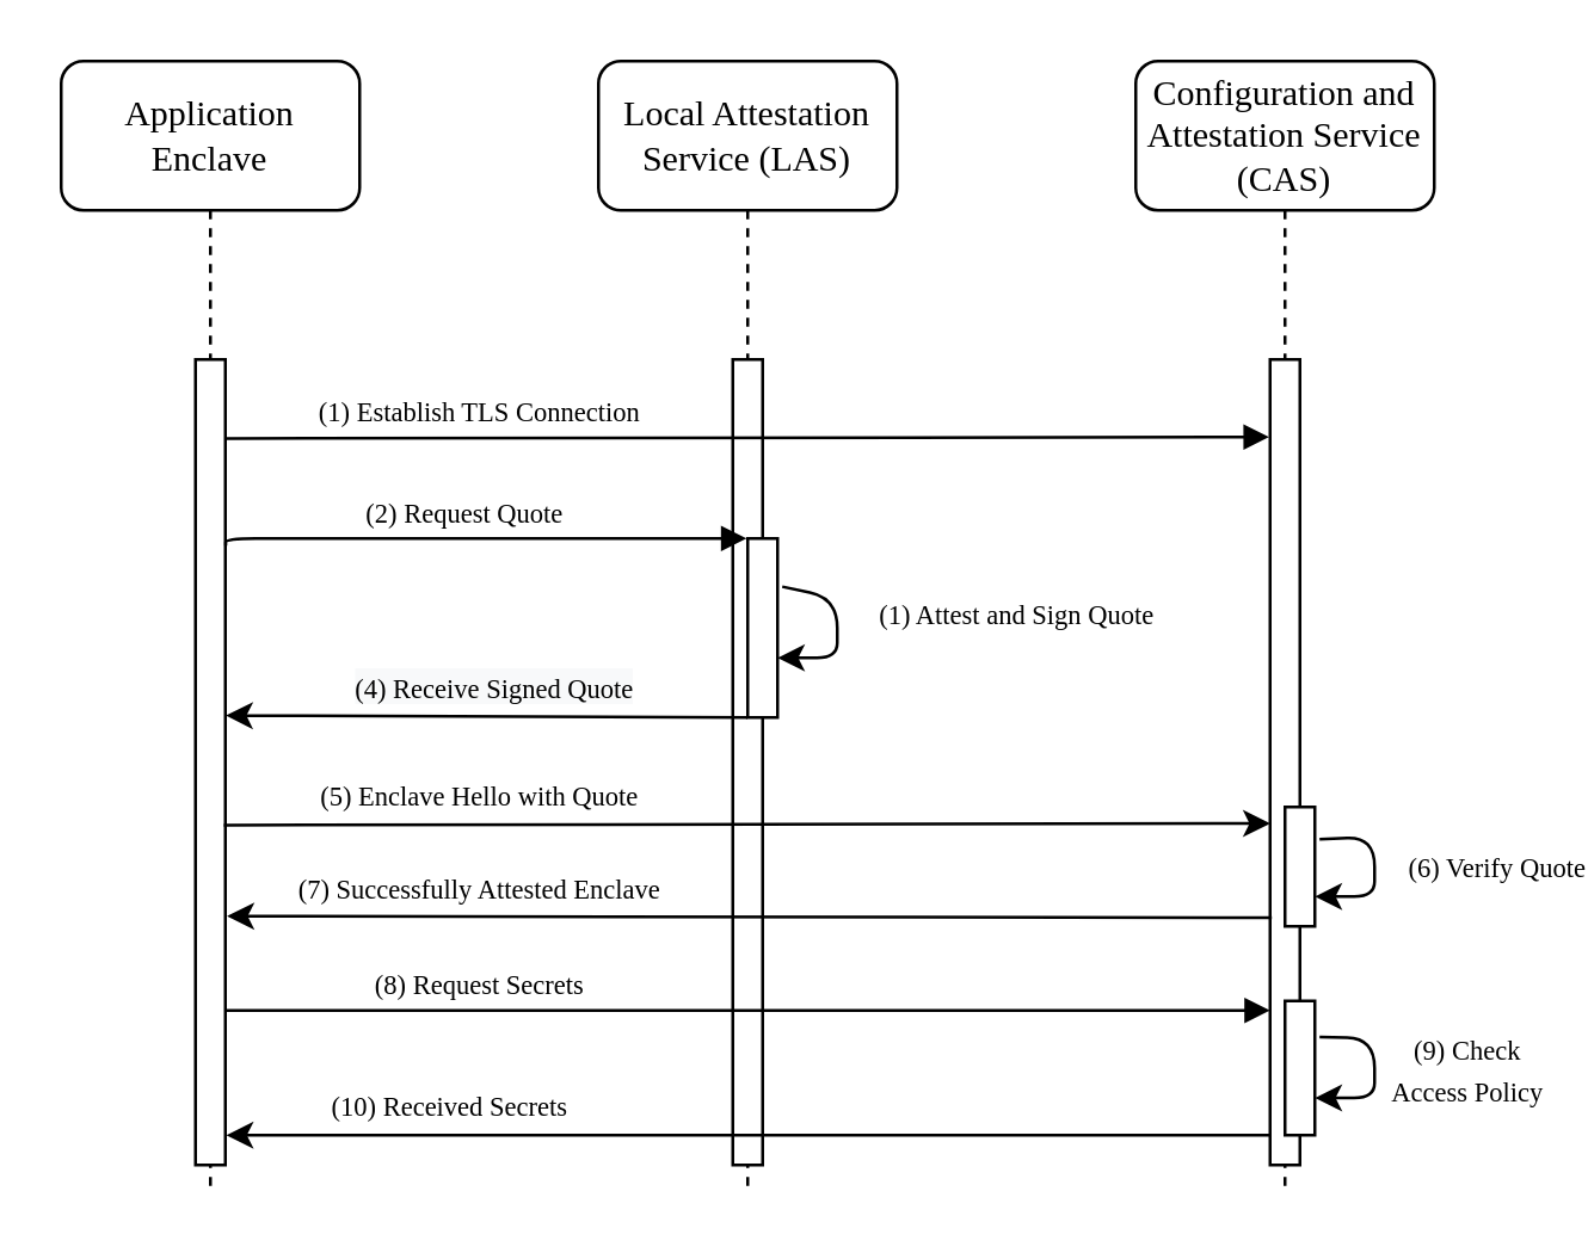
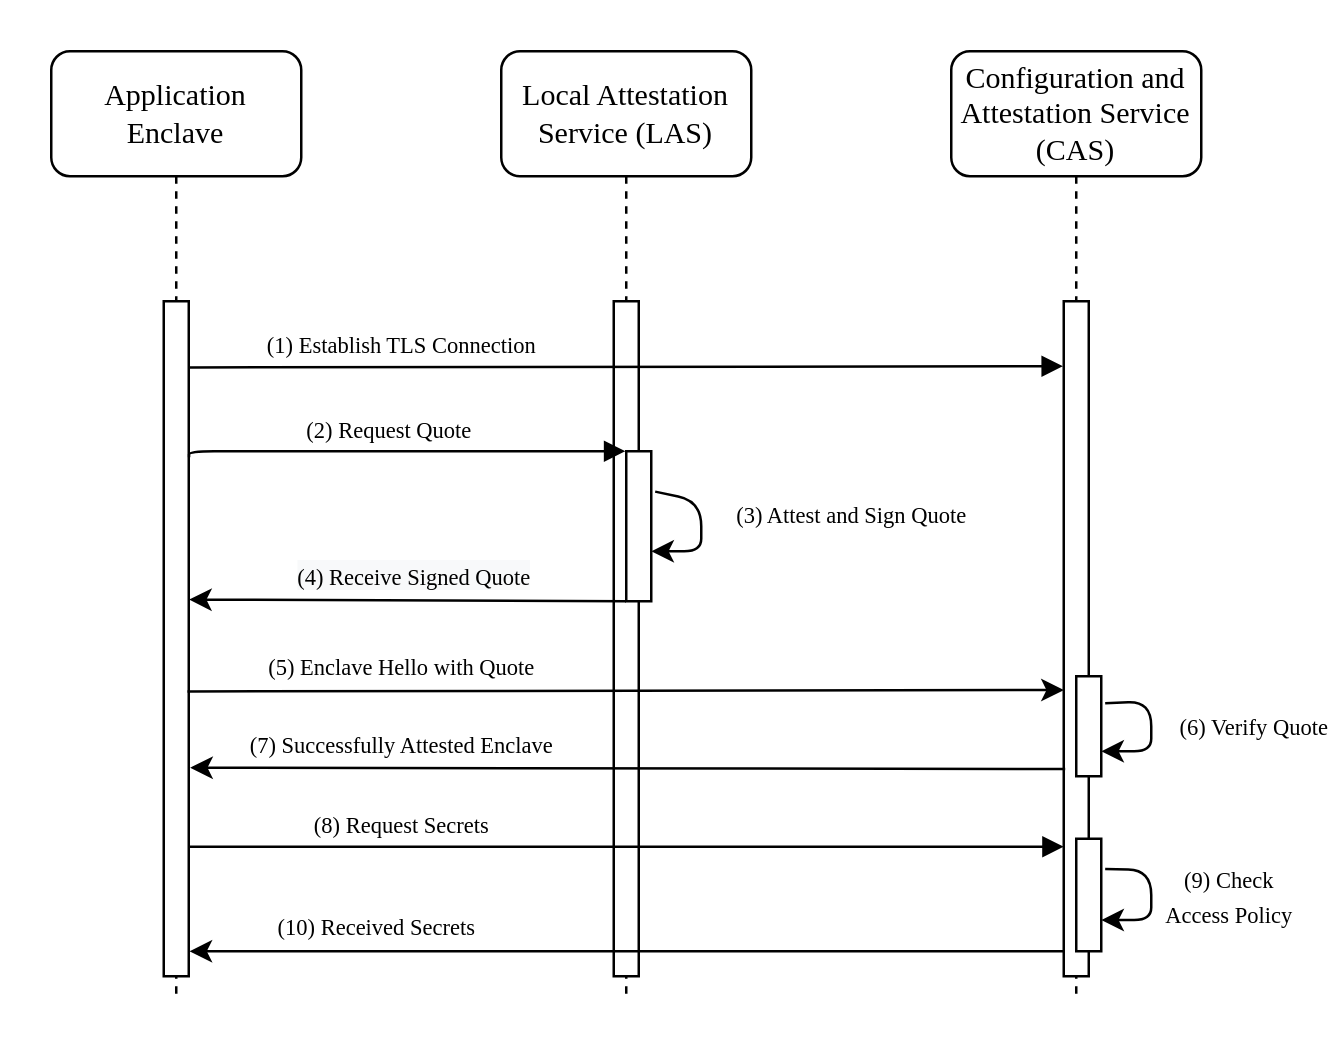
- <mxCell id="12" value="&lt;font face=&quot;Verdana&quot; style=&quot;font-size: 9px&quot;&gt;(1) Attest and Sign Quote&lt;/font&gt;" style="text;html=1;align=center;verticalAlign=middle;resizable=0;points=[];autosize=1;" vertex="1" parent="1"><mxGeometry x="275" y="195" width="130" height="20" as="geometry" /></mxCell>
+ <mxCell id="12" value="&lt;font face=&quot;Verdana&quot; style=&quot;font-size: 9px&quot;&gt;(3) Attest and Sign Quote&lt;/font&gt;" style="text;html=1;align=center;verticalAlign=middle;resizable=0;points=[];autosize=1;" vertex="1" parent="1"><mxGeometry x="275" y="195" width="130" height="20" as="geometry" /></mxCell>
